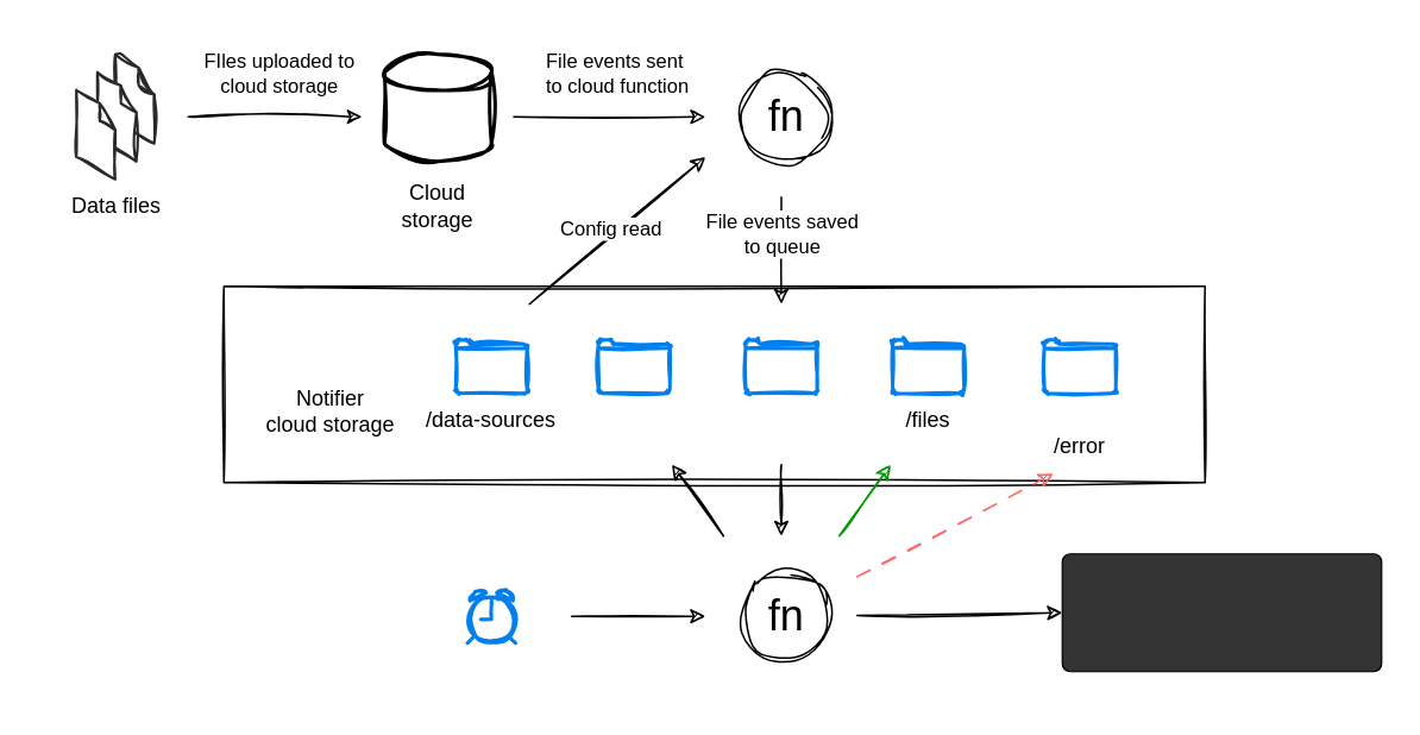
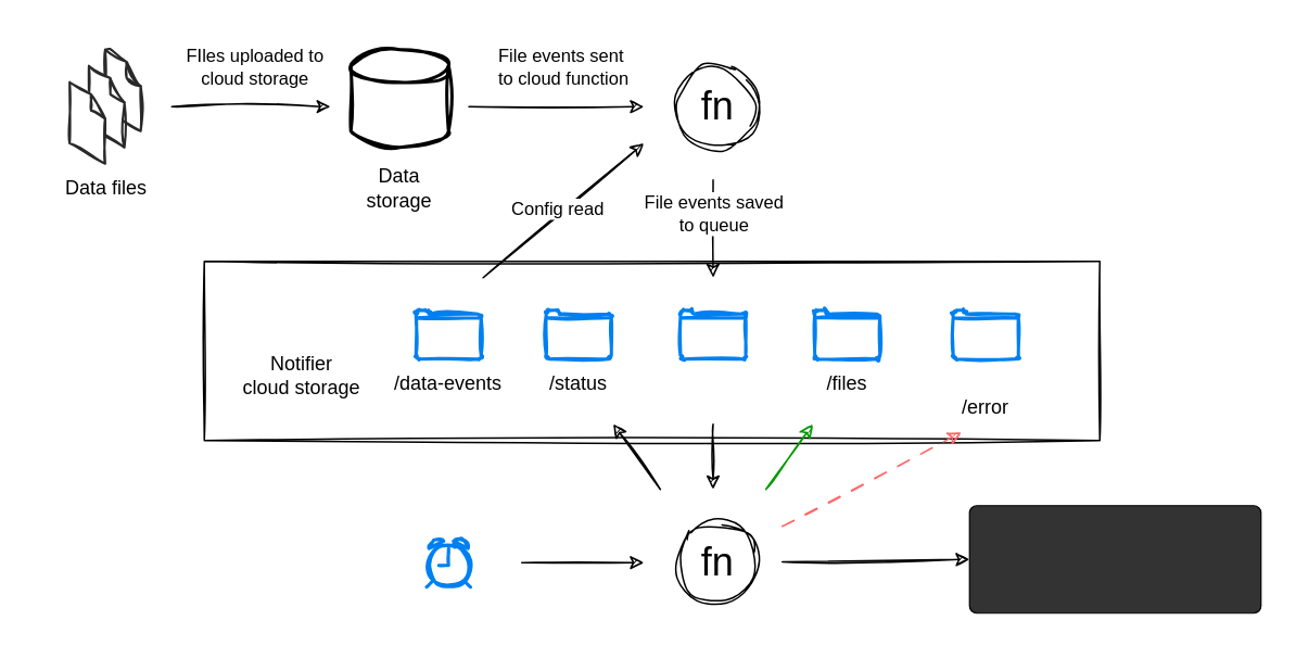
- <mxCell id="6" value="Cloud storage" style="text;html=1;strokeColor=none;fillColor=none;align=center;verticalAlign=middle;whiteSpace=wrap;rounded=0;sketch=1;curveFitting=1;jiggle=2;" vertex="1" parent="1"><mxGeometry x="215" y="100" width="60" height="30" as="geometry" /></mxCell>
+ <mxCell id="6" value="Data storage" style="text;html=1;strokeColor=none;fillColor=none;align=center;verticalAlign=middle;whiteSpace=wrap;rounded=0;sketch=1;curveFitting=1;jiggle=2;" vertex="1" parent="1"><mxGeometry x="215" y="100" width="60" height="30" as="geometry" /></mxCell>
- <mxCell id="30" value="/data-sources" style="text;html=1;strokeColor=none;fillColor=none;align=center;verticalAlign=middle;whiteSpace=wrap;rounded=0;" vertex="1" parent="1"><mxGeometry x="235" y="220" width="80" height="30" as="geometry" /></mxCell>
+ <mxCell id="30" value="/data-events" style="text;html=1;strokeColor=none;fillColor=none;align=center;verticalAlign=middle;whiteSpace=wrap;rounded=0;" vertex="1" parent="1"><mxGeometry x="235" y="220" width="80" height="30" as="geometry" /></mxCell>
+ <mxCell id="26" value="/status" style="text;html=1;strokeColor=none;fillColor=none;align=center;verticalAlign=middle;whiteSpace=wrap;rounded=0;" vertex="1" parent="1"><mxGeometry x="325" y="220" width="60" height="30" as="geometry" /></mxCell>
